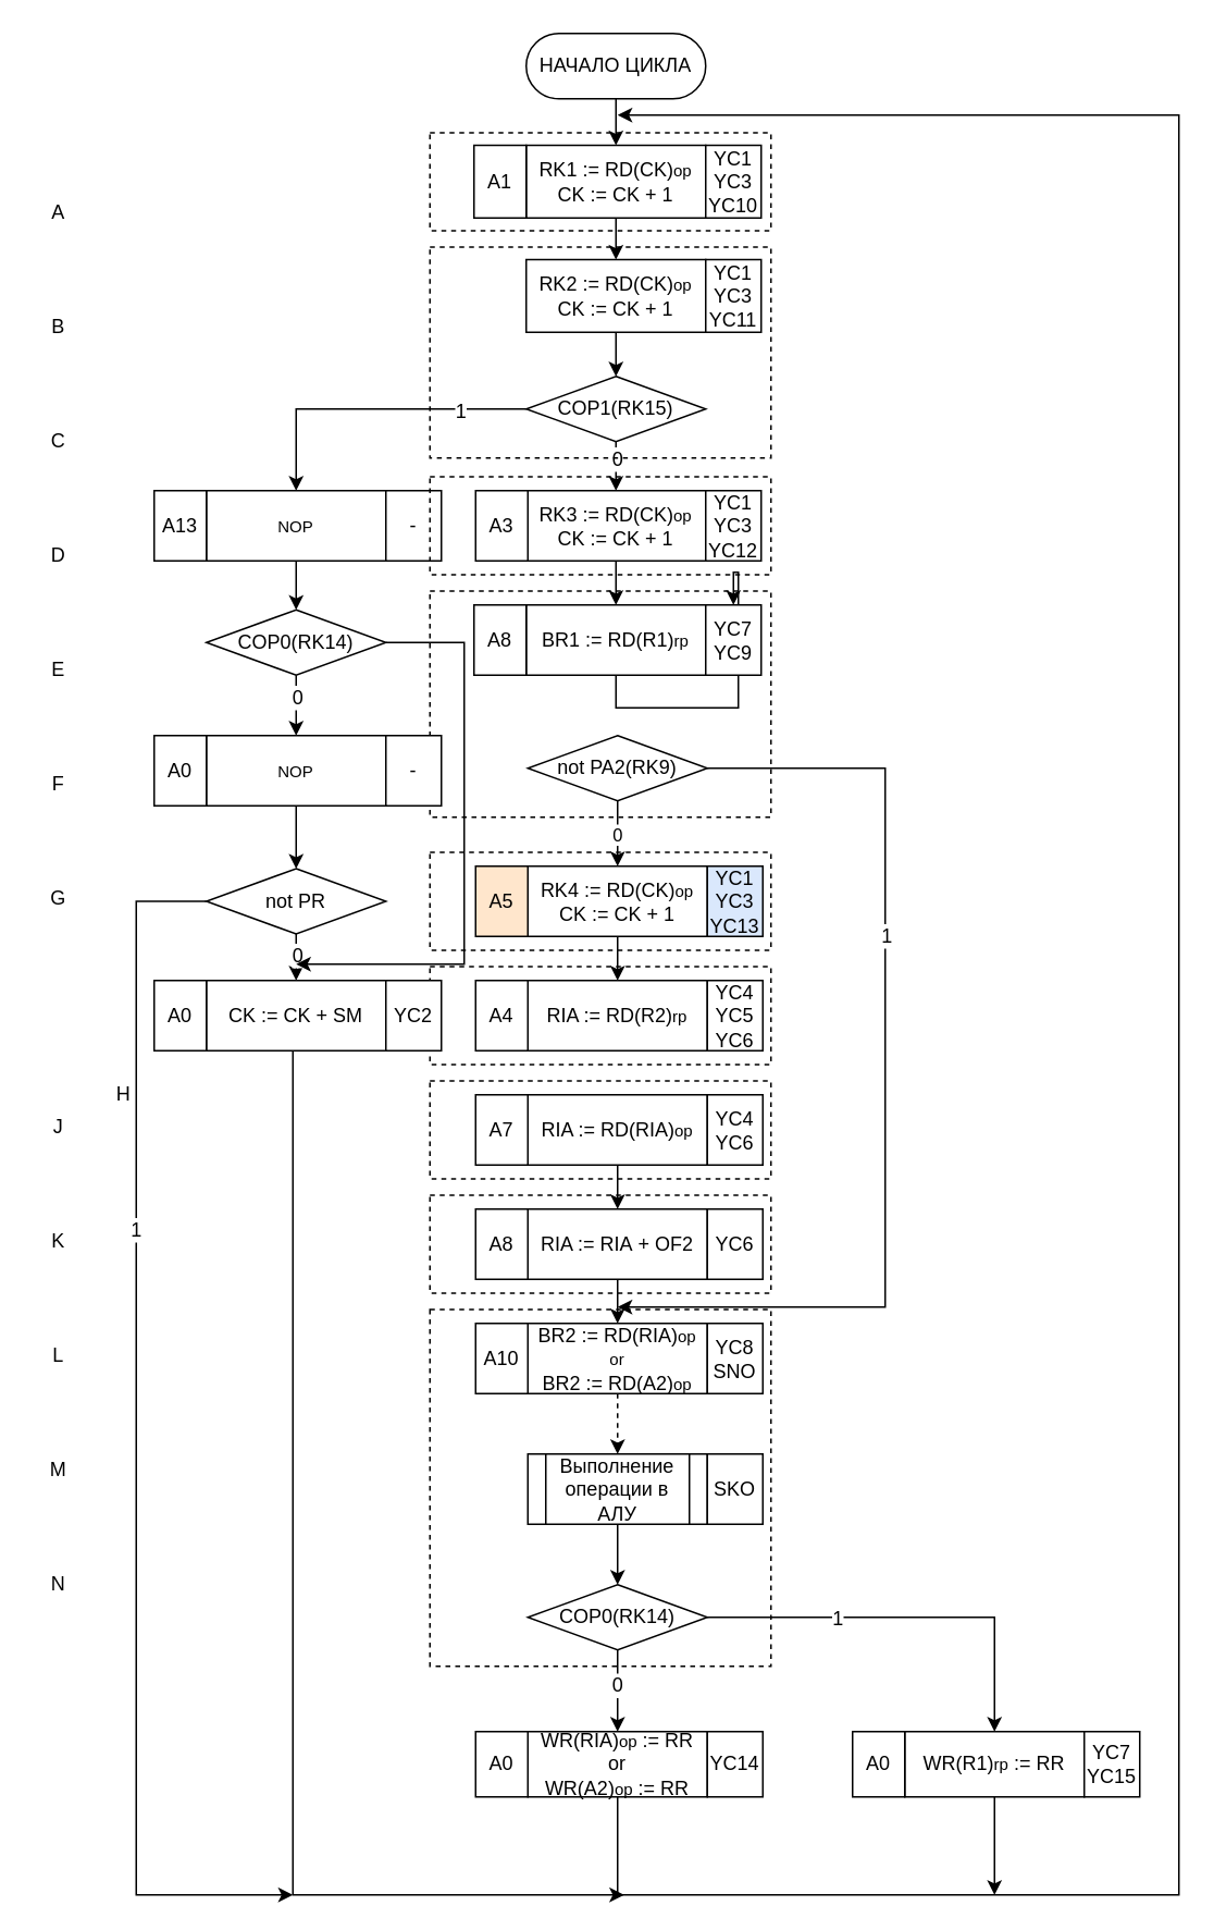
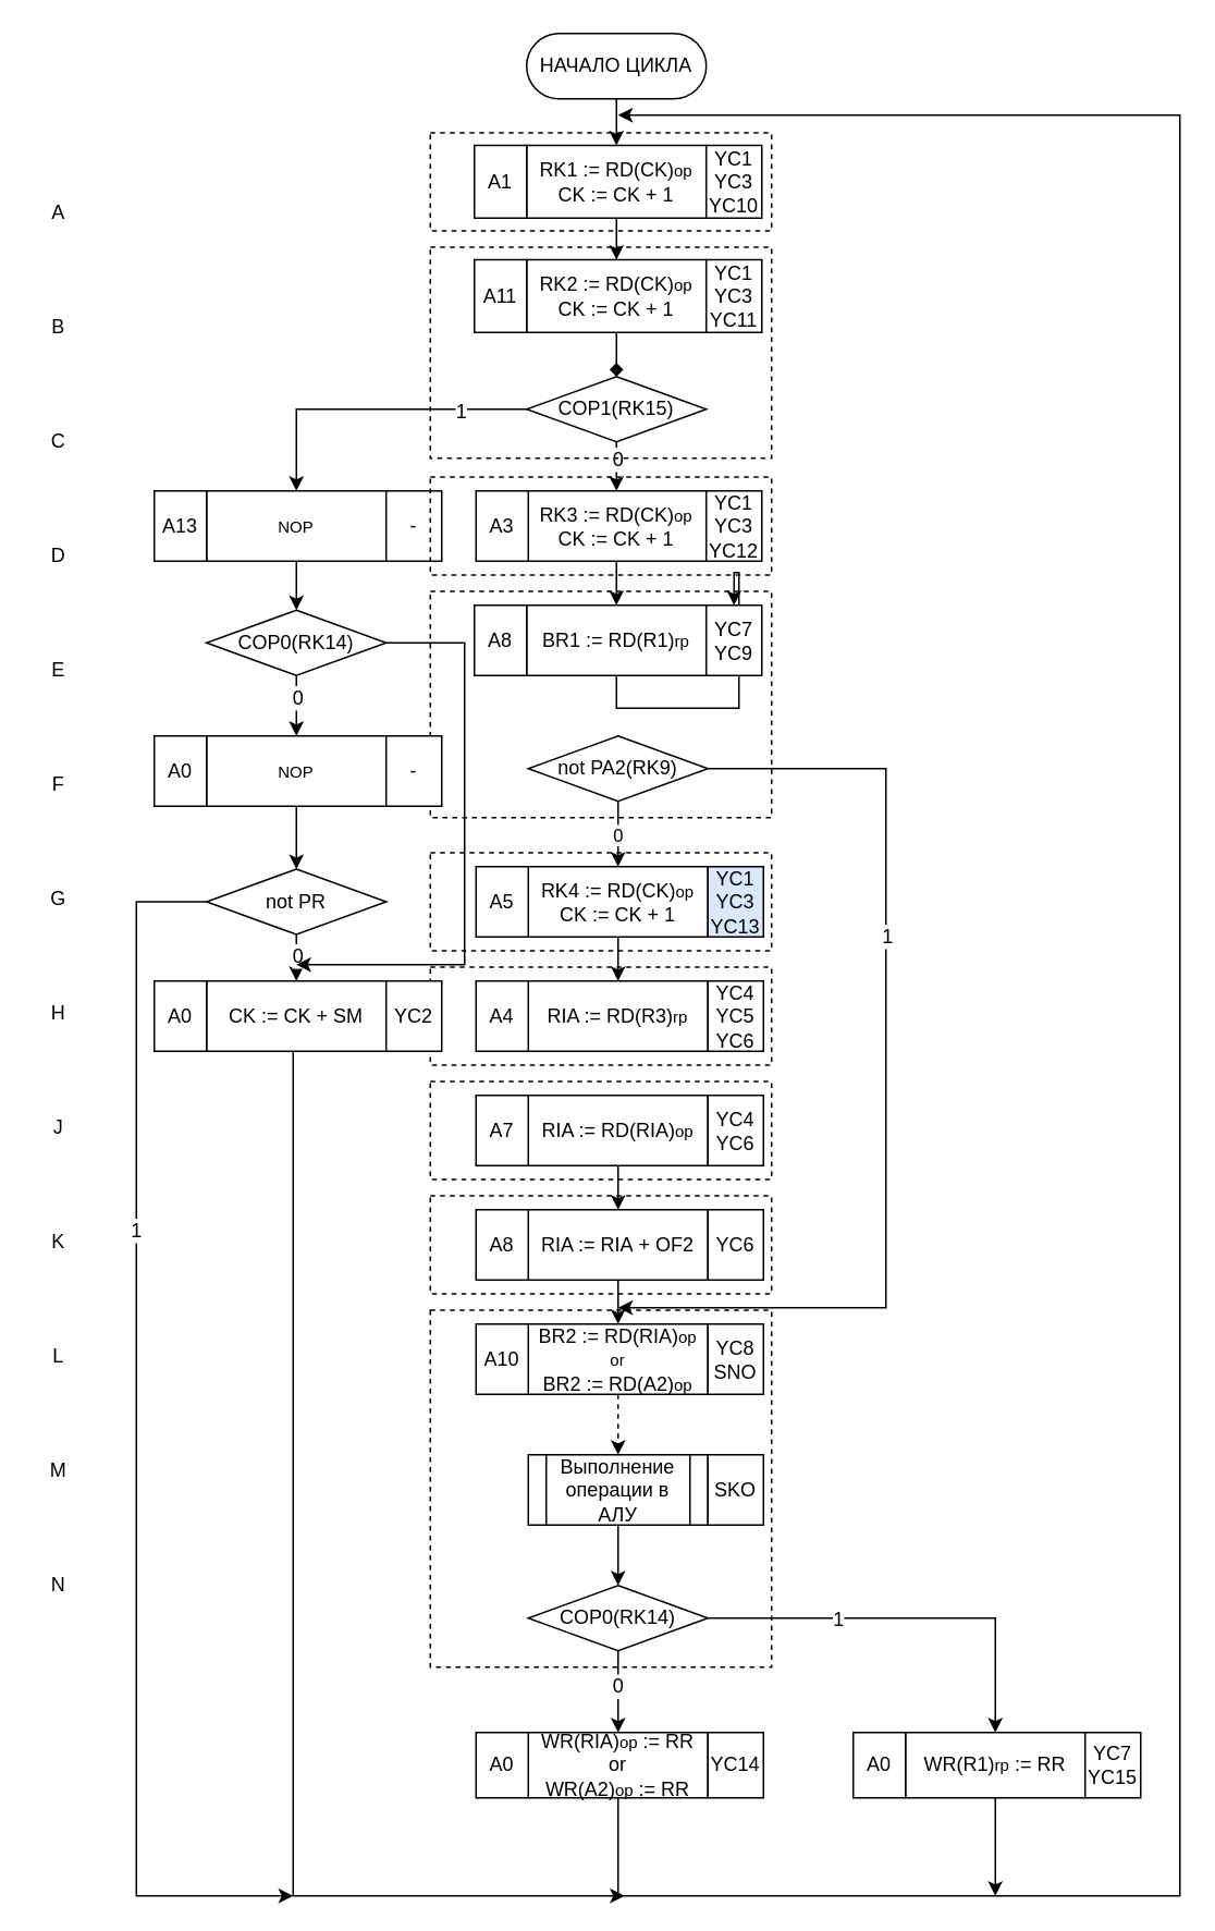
+ <mxCell id="66" value="A11" style="rounded=0;whiteSpace=wrap;html=1;" vertex="1" parent="61"><mxGeometry width="32" height="44.5" as="geometry" /></mxCell>
- <mxCell id="15" style="edgeStyle=orthogonalEdgeStyle;rounded=0;orthogonalLoop=1;jettySize=auto;html=1;entryX=0.5;entryY=0;entryDx=0;entryDy=0;" parent="1" source="64" target="9" edge="1"><mxGeometry relative="1" as="geometry" /></mxCell>
+ <mxCell id="15" style="edgeStyle=orthogonalEdgeStyle;rounded=0;orthogonalLoop=1;jettySize=auto;html=1;entryX=0.5;entryY=0;entryDx=0;entryDy=0;endArrow=diamond;" parent="1" source="64" target="9" edge="1"><mxGeometry relative="1" as="geometry" /></mxCell>
- <mxCell id="78" value="A5" style="rounded=0;whiteSpace=wrap;html=1;fillColor=#ffe6cc;" vertex="1" parent="73"><mxGeometry width="32" height="43" as="geometry" /></mxCell>
+ <mxCell id="78" value="A5" style="rounded=0;whiteSpace=wrap;html=1;" vertex="1" parent="73"><mxGeometry width="32" height="43" as="geometry" /></mxCell>
- <mxCell id="81" value="RIA := RD(R2)&lt;span style=&quot;font-size: x-small&quot;&gt;rp&lt;/span&gt;" style="rounded=0;whiteSpace=wrap;html=1;" parent="80" vertex="1"><mxGeometry width="110" height="43" as="geometry" /></mxCell>
+ <mxCell id="81" value="RIA := RD(R3)&lt;span style=&quot;font-size: x-small&quot;&gt;rp&lt;/span&gt;" style="rounded=0;whiteSpace=wrap;html=1;" parent="80" vertex="1"><mxGeometry width="110" height="43" as="geometry" /></mxCell>
- <mxCell id="39" value="H" style="text;html=1;align=center;verticalAlign=middle;resizable=0;points=[];autosize=1;" parent="1" vertex="1"><mxGeometry x="65" y="660" width="20" height="20" as="geometry" /></mxCell>
+ <mxCell id="39" value="H" style="text;html=1;align=center;verticalAlign=middle;resizable=0;points=[];autosize=1;" parent="1" vertex="1"><mxGeometry x="25" y="610" width="20" height="20" as="geometry" /></mxCell>
